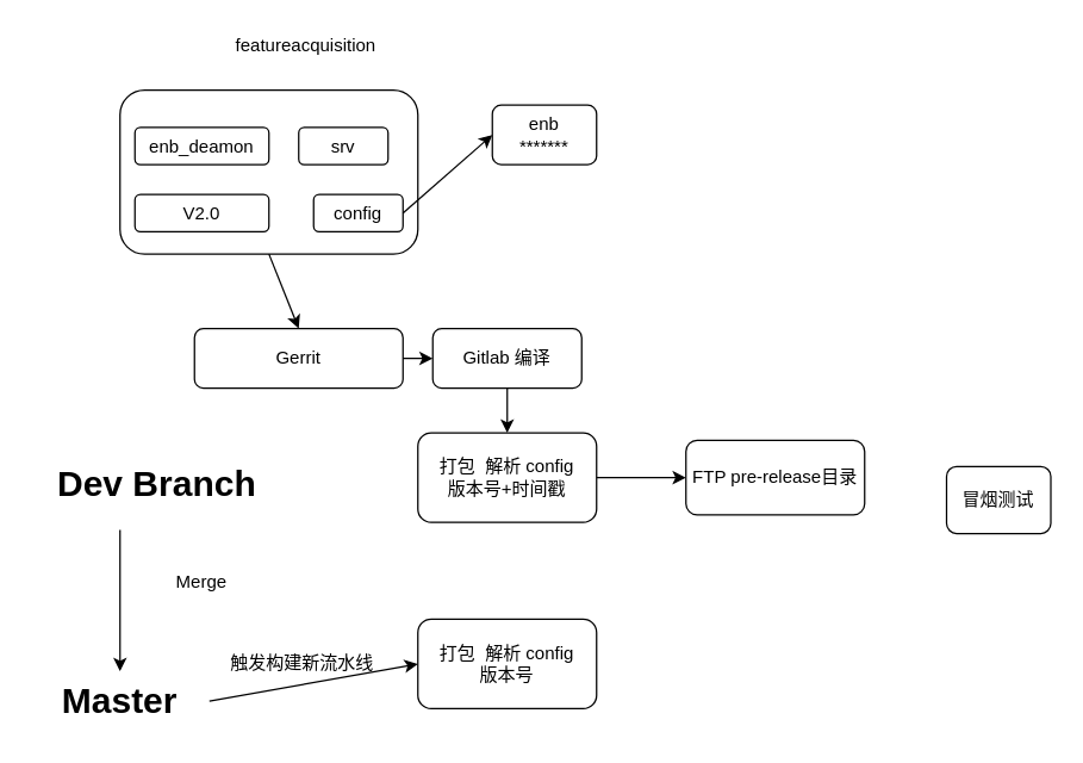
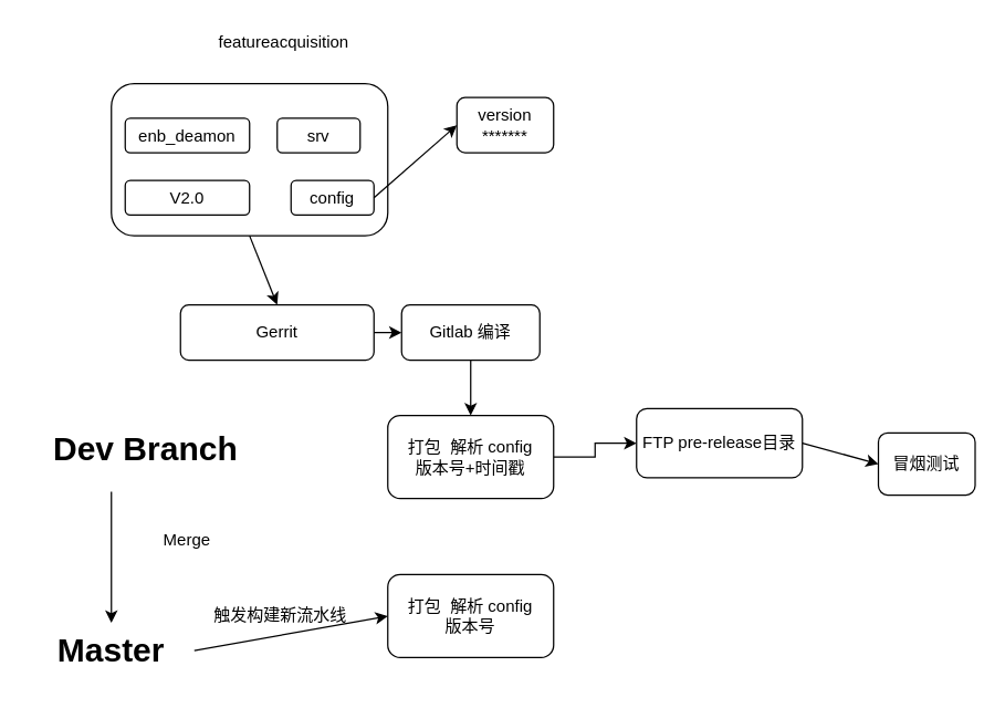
- <mxCell id="8" value="enb&lt;br&gt;*******" style="rounded=1;whiteSpace=wrap;html=1;" vertex="1" parent="1"><mxGeometry x="330" y="70" width="70" height="40" as="geometry" /></mxCell>
+ <mxCell id="8" value="version&lt;br&gt;*******" style="rounded=1;whiteSpace=wrap;html=1;" vertex="1" parent="1"><mxGeometry x="330" y="70" width="70" height="40" as="geometry" /></mxCell>
- <mxCell id="15" value="打包&amp;nbsp; 解析 config&lt;br&gt;版本号+时间戳" style="rounded=1;whiteSpace=wrap;html=1;" vertex="1" parent="1"><mxGeometry x="280" y="290" width="120" height="60" as="geometry" /></mxCell>
+ <mxCell id="15" value="打包&amp;nbsp; 解析 config&lt;br&gt;版本号+时间戳" style="rounded=1;whiteSpace=wrap;html=1;" vertex="1" parent="1"><mxGeometry x="280" y="300" width="120" height="60" as="geometry" /></mxCell>
+ <mxCell id="19" value="" style="endArrow=classic;html=1;entryX=0;entryY=0.5;entryDx=0;entryDy=0;exitX=1;exitY=0.5;exitDx=0;exitDy=0;" edge="1" parent="1" source="17" target="18"><mxGeometry width="50" height="50" relative="1" as="geometry"><mxPoint x="580" y="410" as="sourcePoint" /><mxPoint x="630" y="360" as="targetPoint" /></mxGeometry></mxCell>
